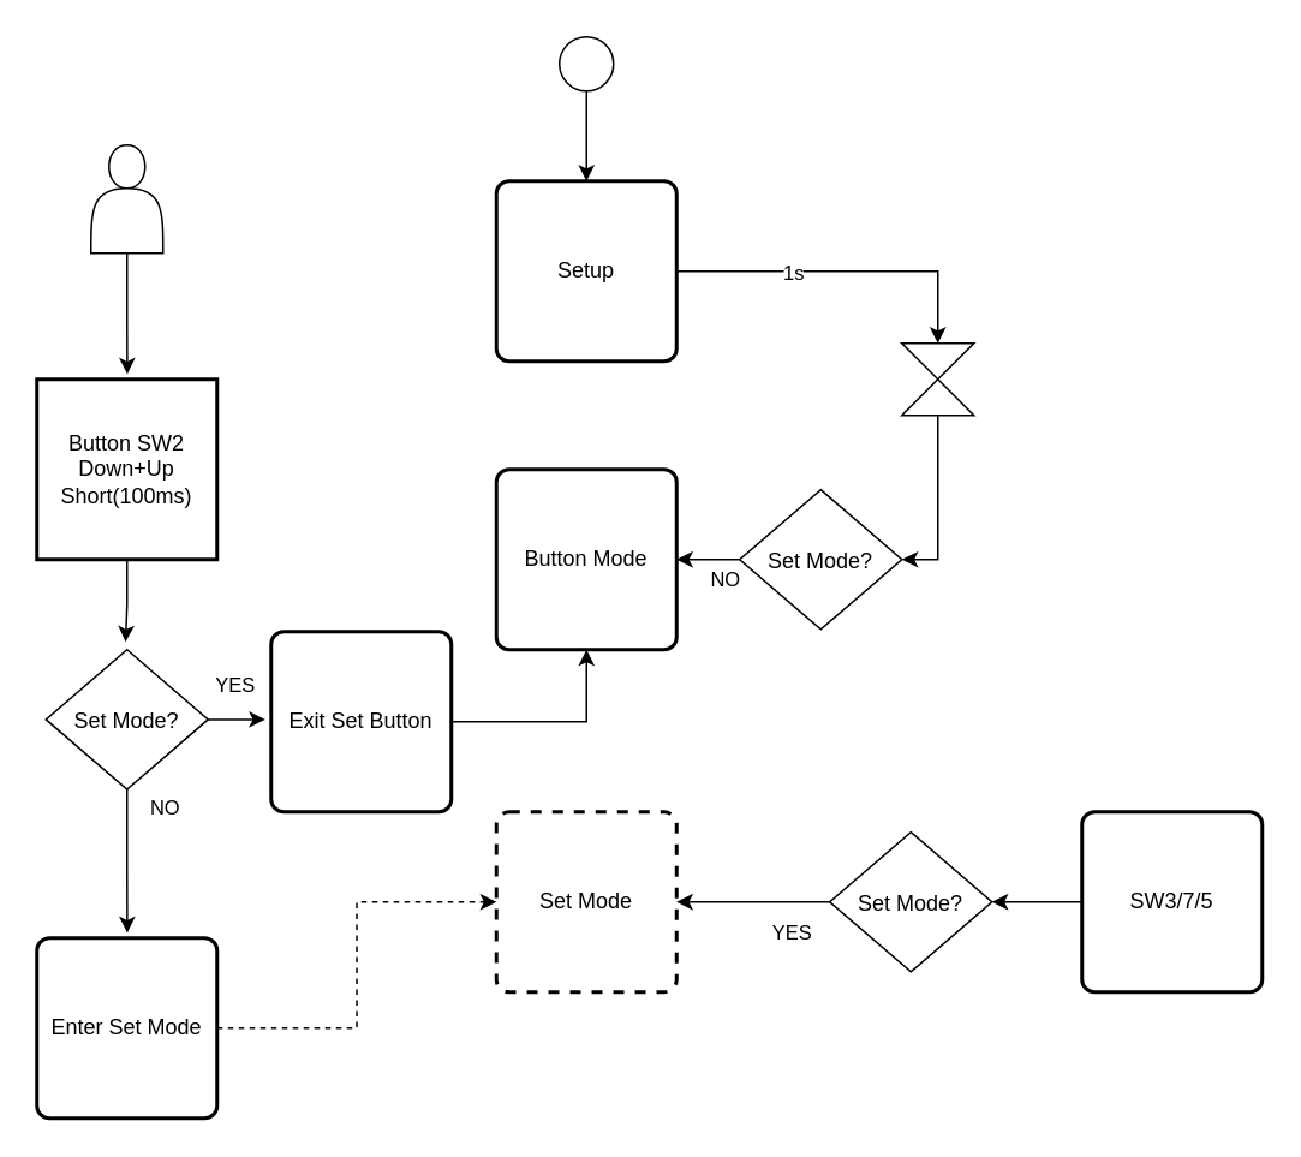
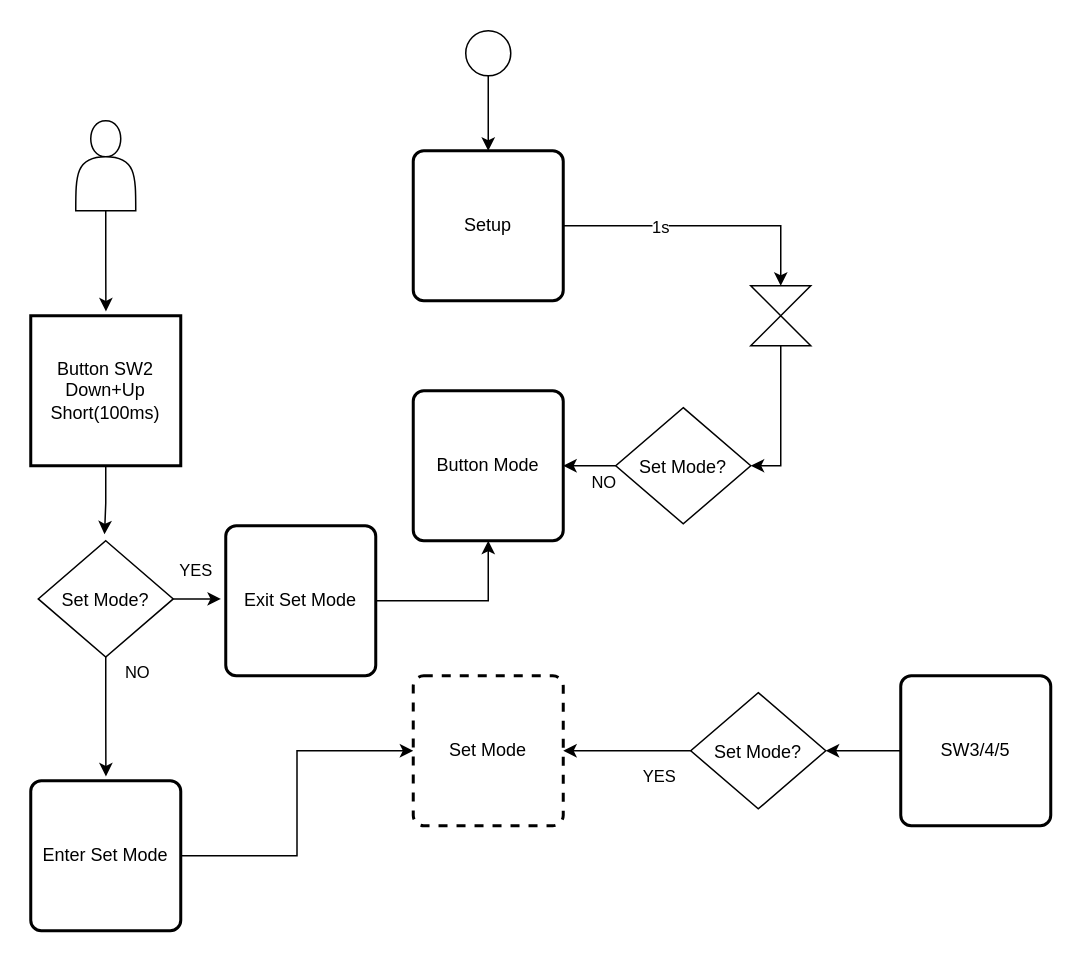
- <mxCell id="29" value="Exit Set Button" style="rounded=1;whiteSpace=wrap;html=1;absoluteArcSize=1;arcSize=14;strokeWidth=2;" parent="1" vertex="1"><mxGeometry x="150" y="350" width="100" height="100" as="geometry" /></mxCell>
+ <mxCell id="29" value="Exit Set Mode" style="rounded=1;whiteSpace=wrap;html=1;absoluteArcSize=1;arcSize=14;strokeWidth=2;" parent="1" vertex="1"><mxGeometry x="150" y="350" width="100" height="100" as="geometry" /></mxCell>
- <mxCell id="20" value="SW3/7/5" style="rounded=1;whiteSpace=wrap;html=1;absoluteArcSize=1;arcSize=14;strokeWidth=2;" parent="1" vertex="1"><mxGeometry x="600" y="450" width="100" height="100" as="geometry" /></mxCell>
+ <mxCell id="20" value="SW3/4/5" style="rounded=1;whiteSpace=wrap;html=1;absoluteArcSize=1;arcSize=14;strokeWidth=2;" parent="1" vertex="1"><mxGeometry x="600" y="450" width="100" height="100" as="geometry" /></mxCell>
- <mxCell id="12" style="edgeStyle=orthogonalEdgeStyle;rounded=0;orthogonalLoop=1;jettySize=auto;html=1;exitX=1;exitY=0.5;exitDx=0;exitDy=0;entryX=0;entryY=0.5;entryDx=0;entryDy=0;dashed=1;" parent="1" source="13" target="14" edge="1"><mxGeometry relative="1" as="geometry" /></mxCell>
+ <mxCell id="12" style="edgeStyle=orthogonalEdgeStyle;rounded=0;orthogonalLoop=1;jettySize=auto;html=1;exitX=1;exitY=0.5;exitDx=0;exitDy=0;entryX=0;entryY=0.5;entryDx=0;entryDy=0;" parent="1" source="13" target="14" edge="1"><mxGeometry relative="1" as="geometry" /></mxCell>
